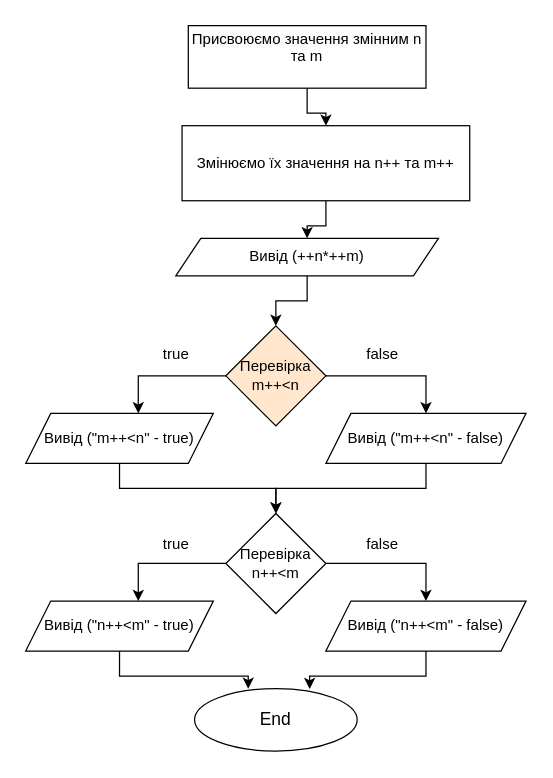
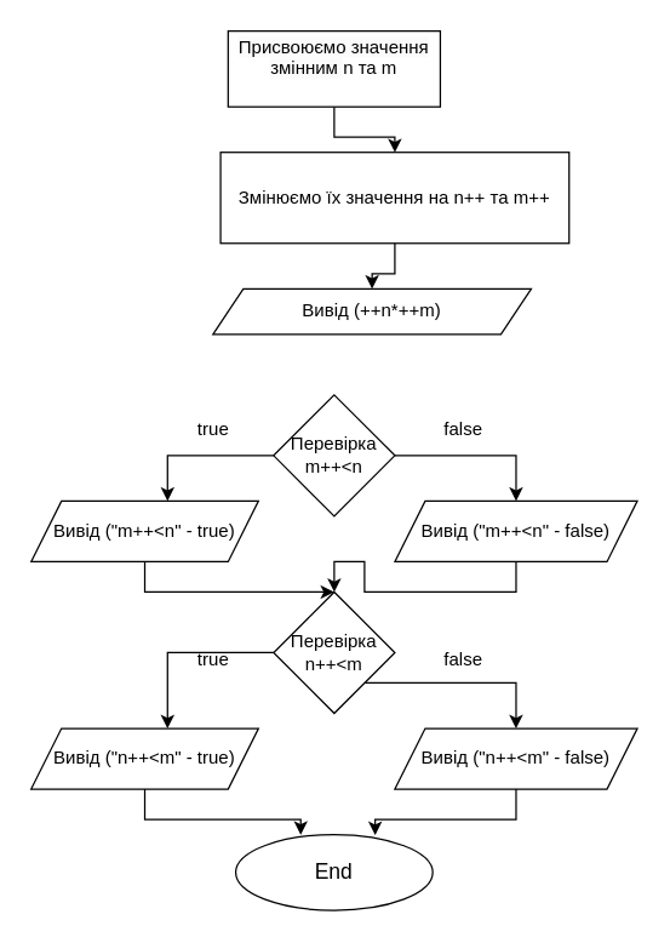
- <mxCell id="10" value="&#10;&lt;span style=&quot;color: rgb(0, 0, 0); font-family: Helvetica; font-size: 12px; font-style: normal; font-variant-ligatures: normal; font-variant-caps: normal; font-weight: 400; letter-spacing: normal; orphans: 2; text-align: center; text-indent: 0px; text-transform: none; widows: 2; word-spacing: 0px; -webkit-text-stroke-width: 0px; white-space: normal; background-color: rgb(251, 251, 251); text-decoration-thickness: initial; text-decoration-style: initial; text-decoration-color: initial; display: inline !important; float: none;&quot;&gt;Присвоюємо значення змінним&amp;nbsp;&lt;/span&gt;&lt;span style=&quot;forced-color-adjust: none; color: rgb(0, 0, 0); font-family: Helvetica; font-size: 12px; font-style: normal; font-variant-ligatures: normal; font-variant-caps: normal; font-weight: 400; letter-spacing: normal; orphans: 2; text-align: center; text-indent: 0px; text-transform: none; widows: 2; word-spacing: 0px; -webkit-text-stroke-width: 0px; white-space: normal; background-color: initial; text-decoration-thickness: initial; text-decoration-style: initial; text-decoration-color: initial;&quot;&gt;n та m&lt;/span&gt;&#10;&#10;" style="rounded=0;whiteSpace=wrap;html=1;" parent="1" vertex="1"><mxGeometry x="150" y="20" width="190" height="50" as="geometry" /></mxCell>
+ <mxCell id="10" value="&#10;&lt;span style=&quot;color: rgb(0, 0, 0); font-family: Helvetica; font-size: 12px; font-style: normal; font-variant-ligatures: normal; font-variant-caps: normal; font-weight: 400; letter-spacing: normal; orphans: 2; text-align: center; text-indent: 0px; text-transform: none; widows: 2; word-spacing: 0px; -webkit-text-stroke-width: 0px; white-space: normal; background-color: rgb(251, 251, 251); text-decoration-thickness: initial; text-decoration-style: initial; text-decoration-color: initial; display: inline !important; float: none;&quot;&gt;Присвоюємо значення змінним&amp;nbsp;&lt;/span&gt;&lt;span style=&quot;forced-color-adjust: none; color: rgb(0, 0, 0); font-family: Helvetica; font-size: 12px; font-style: normal; font-variant-ligatures: normal; font-variant-caps: normal; font-weight: 400; letter-spacing: normal; orphans: 2; text-align: center; text-indent: 0px; text-transform: none; widows: 2; word-spacing: 0px; -webkit-text-stroke-width: 0px; white-space: normal; background-color: initial; text-decoration-thickness: initial; text-decoration-style: initial; text-decoration-color: initial;&quot;&gt;n та m&lt;/span&gt;&#10;&#10;" style="rounded=0;whiteSpace=wrap;html=1;" parent="1" vertex="1"><mxGeometry x="150" y="20" width="140" height="50" as="geometry" /></mxCell>
- <mxCell id="2" value="" style="edgeStyle=orthogonalEdgeStyle;rounded=0;orthogonalLoop=1;jettySize=auto;html=1;" parent="1" source="3" target="12" edge="1"><mxGeometry relative="1" as="geometry" /></mxCell>
- <mxCell id="12" value="Перевірка&lt;div&gt;m++&amp;lt;n&lt;/div&gt;" style="rhombus;whiteSpace=wrap;html=1;fillColor=#ffe6cc;" parent="1" vertex="1"><mxGeometry x="180" y="260" width="80" height="80" as="geometry" /></mxCell>
+ <mxCell id="12" value="Перевірка&lt;div&gt;m++&amp;lt;n&lt;/div&gt;" style="rhombus;whiteSpace=wrap;html=1;" parent="1" vertex="1"><mxGeometry x="180" y="260" width="80" height="80" as="geometry" /></mxCell>
- <mxCell id="18" value="Перевірка&lt;div&gt;n++&amp;lt;m&lt;/div&gt;" style="rhombus;whiteSpace=wrap;html=1;" parent="1" vertex="1"><mxGeometry x="180" y="410" width="80" height="80" as="geometry" /></mxCell>
+ <mxCell id="18" value="Перевірка&lt;div&gt;n++&amp;lt;m&lt;/div&gt;" style="rhombus;whiteSpace=wrap;html=1;" parent="1" vertex="1"><mxGeometry x="180" y="390" width="80" height="80" as="geometry" /></mxCell>
